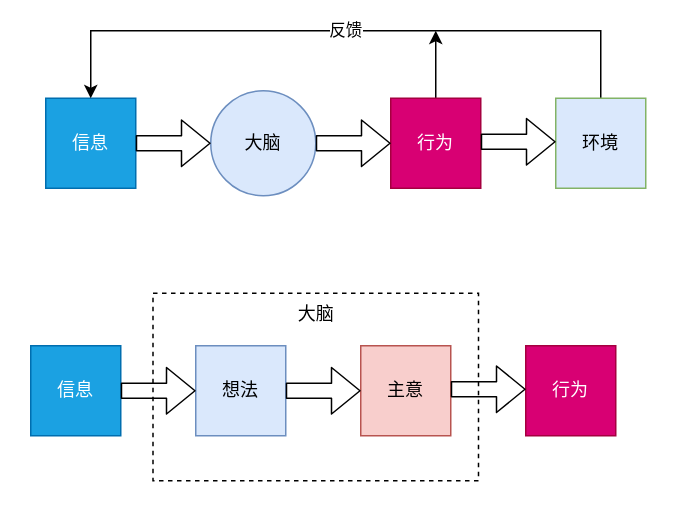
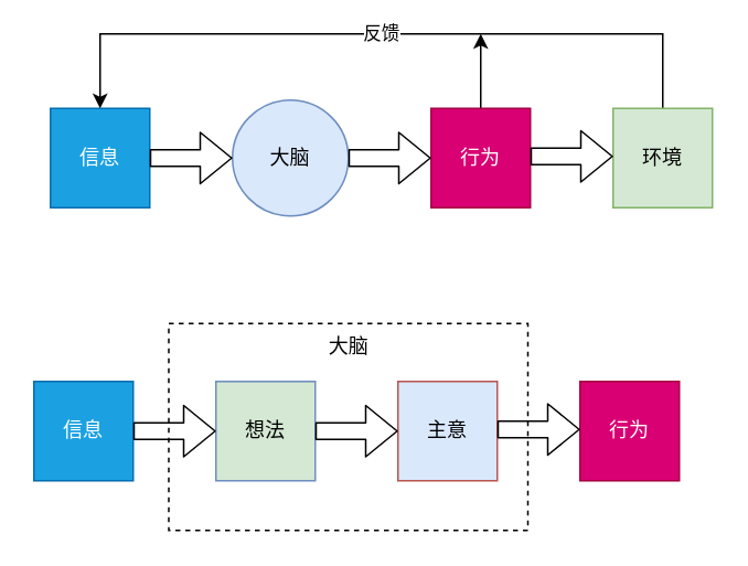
- <mxCell id="12" value="环境" style="whiteSpace=wrap;html=1;aspect=fixed;fillColor=#dae8fc;strokeColor=#82b366;" vertex="1" parent="1"><mxGeometry x="370" y="65" width="60" height="60" as="geometry" /></mxCell>
+ <mxCell id="12" value="环境" style="whiteSpace=wrap;html=1;aspect=fixed;fillColor=#d5e8d4;strokeColor=#82b366;" vertex="1" parent="1"><mxGeometry x="370" y="65" width="60" height="60" as="geometry" /></mxCell>
- <mxCell id="4" value="想法" style="rounded=0;whiteSpace=wrap;html=1;fillColor=#dae8fc;strokeColor=#6c8ebf;" vertex="1" parent="1"><mxGeometry x="130" y="230" width="60" height="60" as="geometry" /></mxCell>
+ <mxCell id="4" value="想法" style="rounded=0;whiteSpace=wrap;html=1;fillColor=#d5e8d4;strokeColor=#6c8ebf;" vertex="1" parent="1"><mxGeometry x="130" y="230" width="60" height="60" as="geometry" /></mxCell>
- <mxCell id="5" value="主意" style="rounded=0;whiteSpace=wrap;html=1;fillColor=#f8cecc;strokeColor=#b85450;" vertex="1" parent="1"><mxGeometry x="240" y="230" width="60" height="60" as="geometry" /></mxCell>
+ <mxCell id="5" value="主意" style="rounded=0;whiteSpace=wrap;html=1;fillColor=#dae8fc;strokeColor=#b85450;" vertex="1" parent="1"><mxGeometry x="240" y="230" width="60" height="60" as="geometry" /></mxCell>
